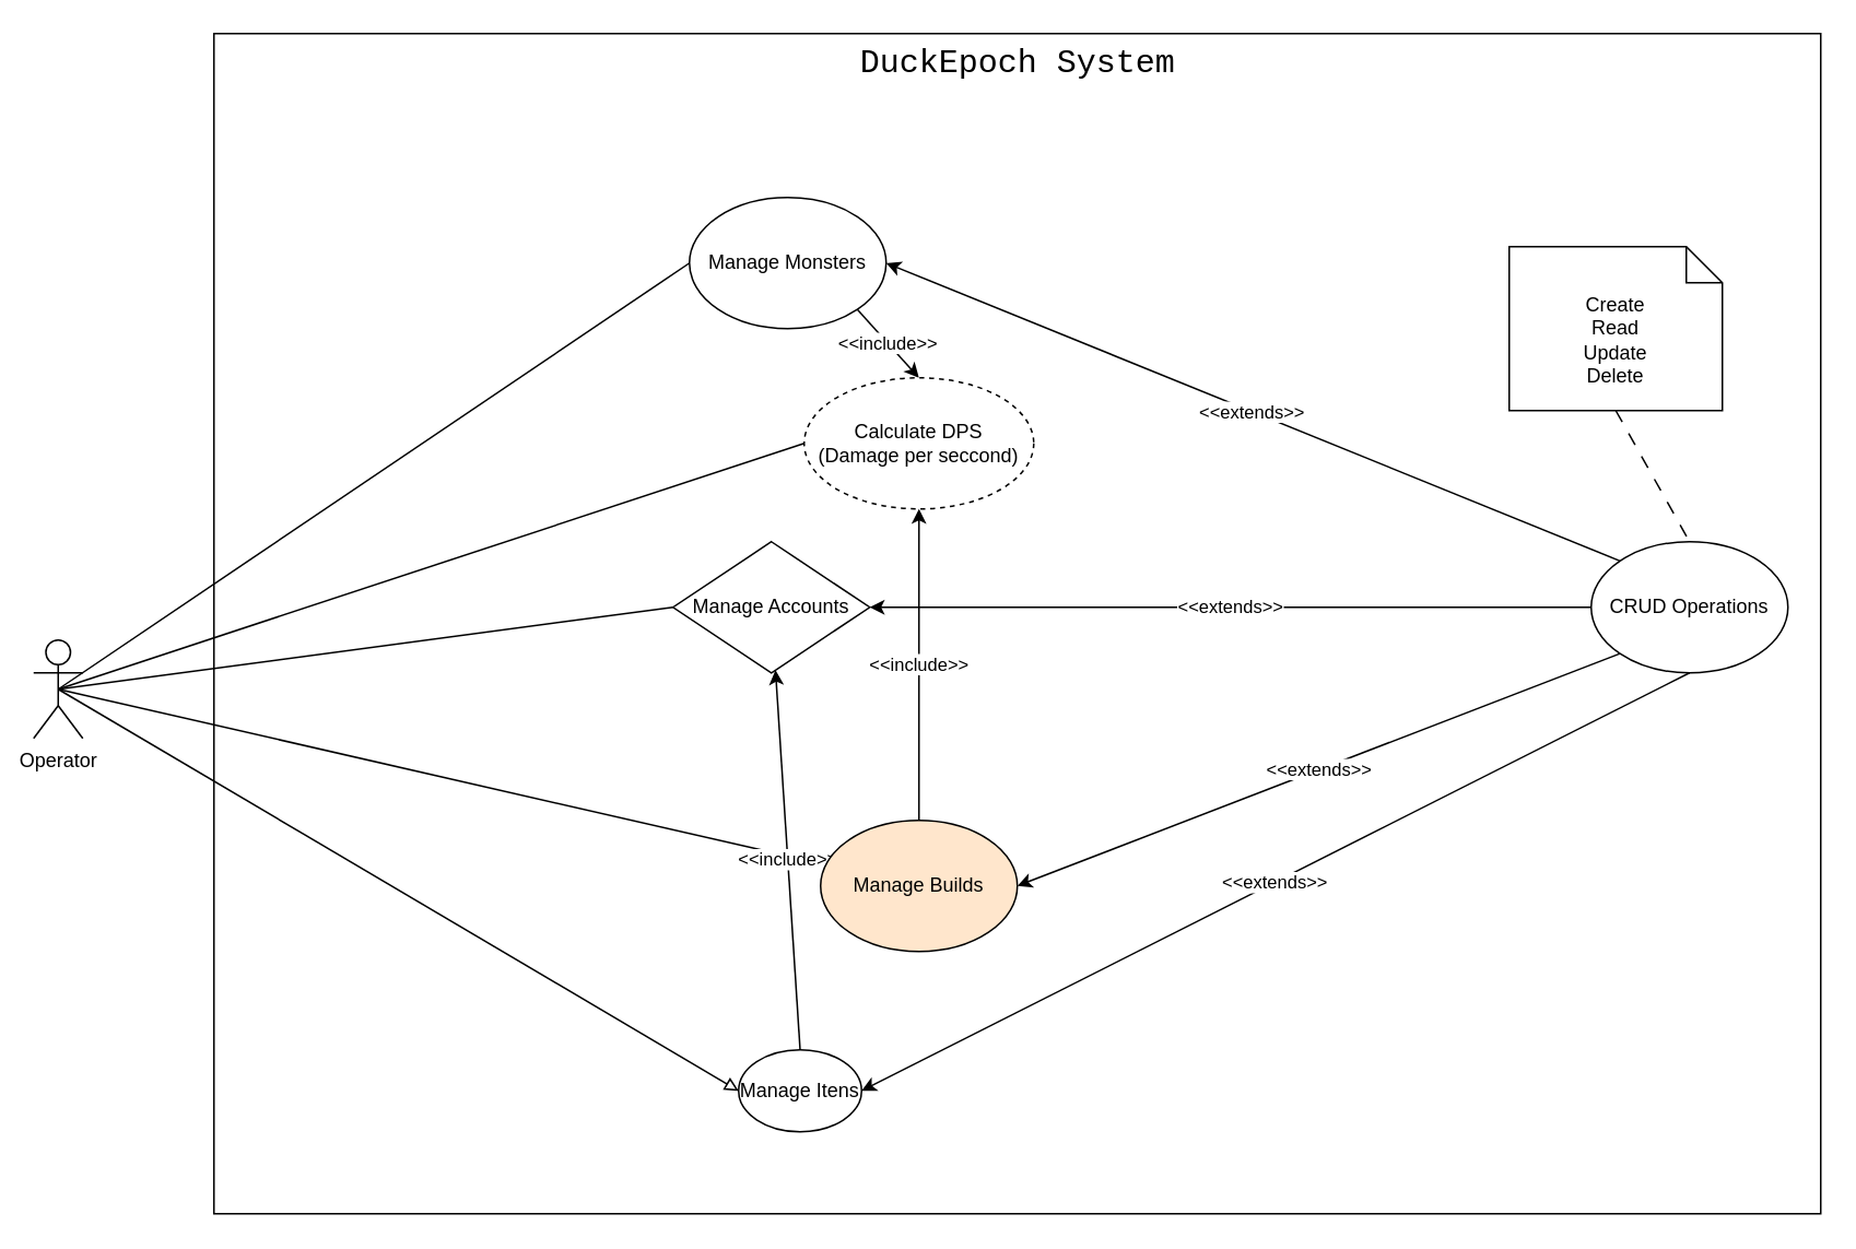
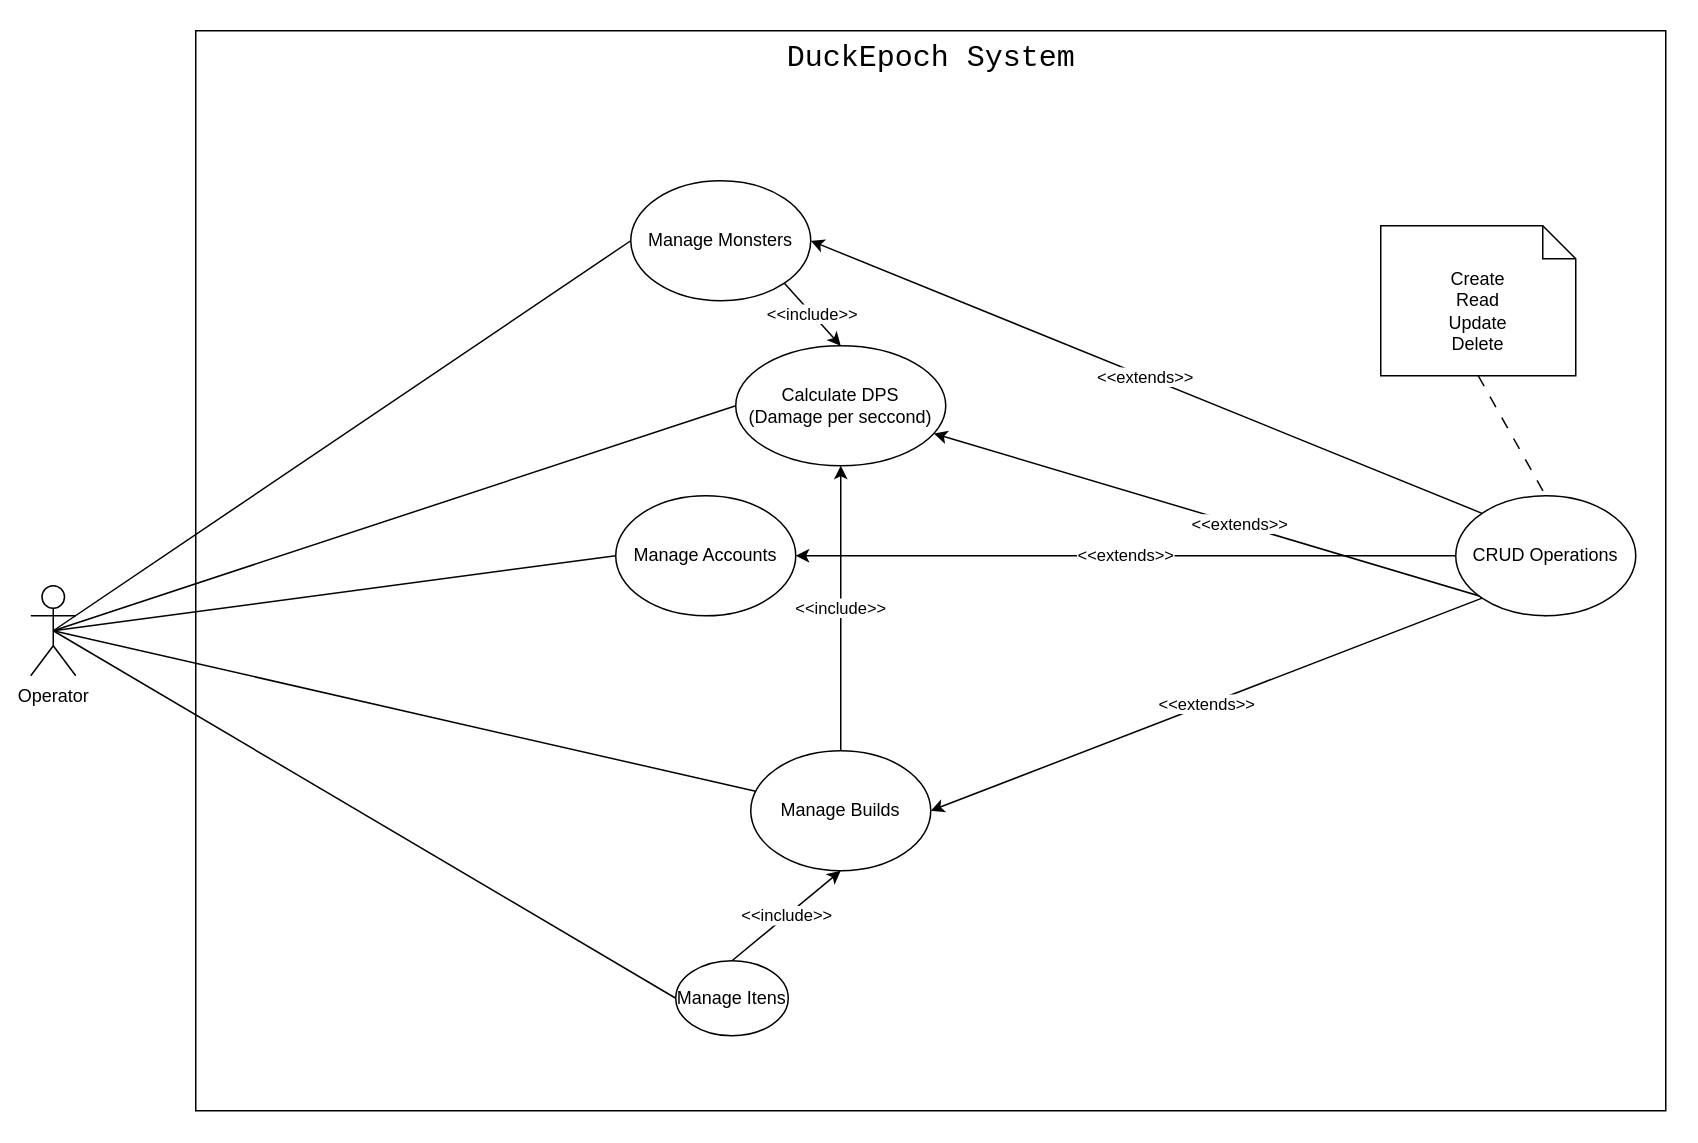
- <mxCell id="15" value="Calculate DPS&lt;div&gt;(Damage per seccond)&lt;/div&gt;" style="ellipse;whiteSpace=wrap;html=1;dashed=1;" vertex="1" parent="1"><mxGeometry x="490" y="230" width="140" height="80" as="geometry" /></mxCell>
+ <mxCell id="15" value="Calculate DPS&lt;div&gt;(Damage per seccond)&lt;/div&gt;" style="ellipse;whiteSpace=wrap;html=1;" vertex="1" parent="1"><mxGeometry x="490" y="230" width="140" height="80" as="geometry" /></mxCell>
- <mxCell id="8" value="Manage Accounts" style="rhombus;whiteSpace=wrap;html=1;" vertex="1" parent="1"><mxGeometry x="410" y="330" width="120" height="80" as="geometry" /></mxCell>
+ <mxCell id="8" value="Manage Accounts" style="ellipse;whiteSpace=wrap;html=1;" vertex="1" parent="1"><mxGeometry x="410" y="330" width="120" height="80" as="geometry" /></mxCell>
- <mxCell id="9" value="&amp;lt;&amp;lt;include&amp;gt;&amp;gt;" style="rounded=0;orthogonalLoop=1;jettySize=auto;html=1;exitX=0.5;exitY=0;exitDx=0;exitDy=0;" edge="1" parent="1" source="10" target="8"><mxGeometry relative="1" as="geometry" /></mxCell>
+ <mxCell id="9" value="&amp;lt;&amp;lt;include&amp;gt;&amp;gt;" style="rounded=0;orthogonalLoop=1;jettySize=auto;html=1;exitX=0.5;exitY=0;exitDx=0;exitDy=0;entryX=0.5;entryY=1;entryDx=0;entryDy=0;" edge="1" parent="1" source="10" target="14"><mxGeometry relative="1" as="geometry" /></mxCell>
- <mxCell id="19" value="&lt;span style=&quot;color: rgb(0, 0, 0); font-family: Helvetica; font-size: 11px; font-style: normal; font-variant-ligatures: normal; font-variant-caps: normal; font-weight: 400; letter-spacing: normal; orphans: 2; text-align: center; text-indent: 0px; text-transform: none; widows: 2; word-spacing: 0px; -webkit-text-stroke-width: 0px; white-space: nowrap; background-color: rgb(255, 255, 255); text-decoration-thickness: initial; text-decoration-style: initial; text-decoration-color: initial; display: inline !important; float: none;&quot;&gt;&amp;lt;&amp;lt;extends&amp;gt;&amp;gt;&lt;/span&gt;" style="rounded=0;orthogonalLoop=1;jettySize=auto;html=1;exitX=0.5;exitY=1;exitDx=0;exitDy=0;entryX=1;entryY=0.5;entryDx=0;entryDy=0;" edge="1" parent="1" source="20" target="10"><mxGeometry relative="1" as="geometry" /></mxCell>
+ <mxCell id="19" value="&lt;span style=&quot;color: rgb(0, 0, 0); font-family: Helvetica; font-size: 11px; font-style: normal; font-variant-ligatures: normal; font-variant-caps: normal; font-weight: 400; letter-spacing: normal; orphans: 2; text-align: center; text-indent: 0px; text-transform: none; widows: 2; word-spacing: 0px; -webkit-text-stroke-width: 0px; white-space: nowrap; background-color: rgb(255, 255, 255); text-decoration-thickness: initial; text-decoration-style: initial; text-decoration-color: initial; display: inline !important; float: none;&quot;&gt;&amp;lt;&amp;lt;extends&amp;gt;&amp;gt;&lt;/span&gt;" style="rounded=0;orthogonalLoop=1;jettySize=auto;html=1;exitX=0.5;exitY=1;exitDx=0;exitDy=0;" edge="1" parent="1" source="20" target="15"><mxGeometry relative="1" as="geometry" /></mxCell>
- <mxCell id="14" value="Manage Builds" style="ellipse;whiteSpace=wrap;html=1;fillColor=#ffe6cc;" vertex="1" parent="1"><mxGeometry x="500" y="500" width="120" height="80" as="geometry" /></mxCell>
+ <mxCell id="14" value="Manage Builds" style="ellipse;whiteSpace=wrap;html=1;" vertex="1" parent="1"><mxGeometry x="500" y="500" width="120" height="80" as="geometry" /></mxCell>
- <mxCell id="3" style="rounded=0;orthogonalLoop=1;jettySize=auto;html=1;exitX=0.5;exitY=0.5;exitDx=0;exitDy=0;exitPerimeter=0;entryX=0;entryY=0.5;entryDx=0;entryDy=0;endArrow=block;endFill=0;" edge="1" parent="1" source="7" target="10"><mxGeometry relative="1" as="geometry" /></mxCell>
+ <mxCell id="3" style="rounded=0;orthogonalLoop=1;jettySize=auto;html=1;exitX=0.5;exitY=0.5;exitDx=0;exitDy=0;exitPerimeter=0;entryX=0;entryY=0.5;entryDx=0;entryDy=0;endArrow=none;endFill=0;" edge="1" parent="1" source="7" target="10"><mxGeometry relative="1" as="geometry" /></mxCell>
